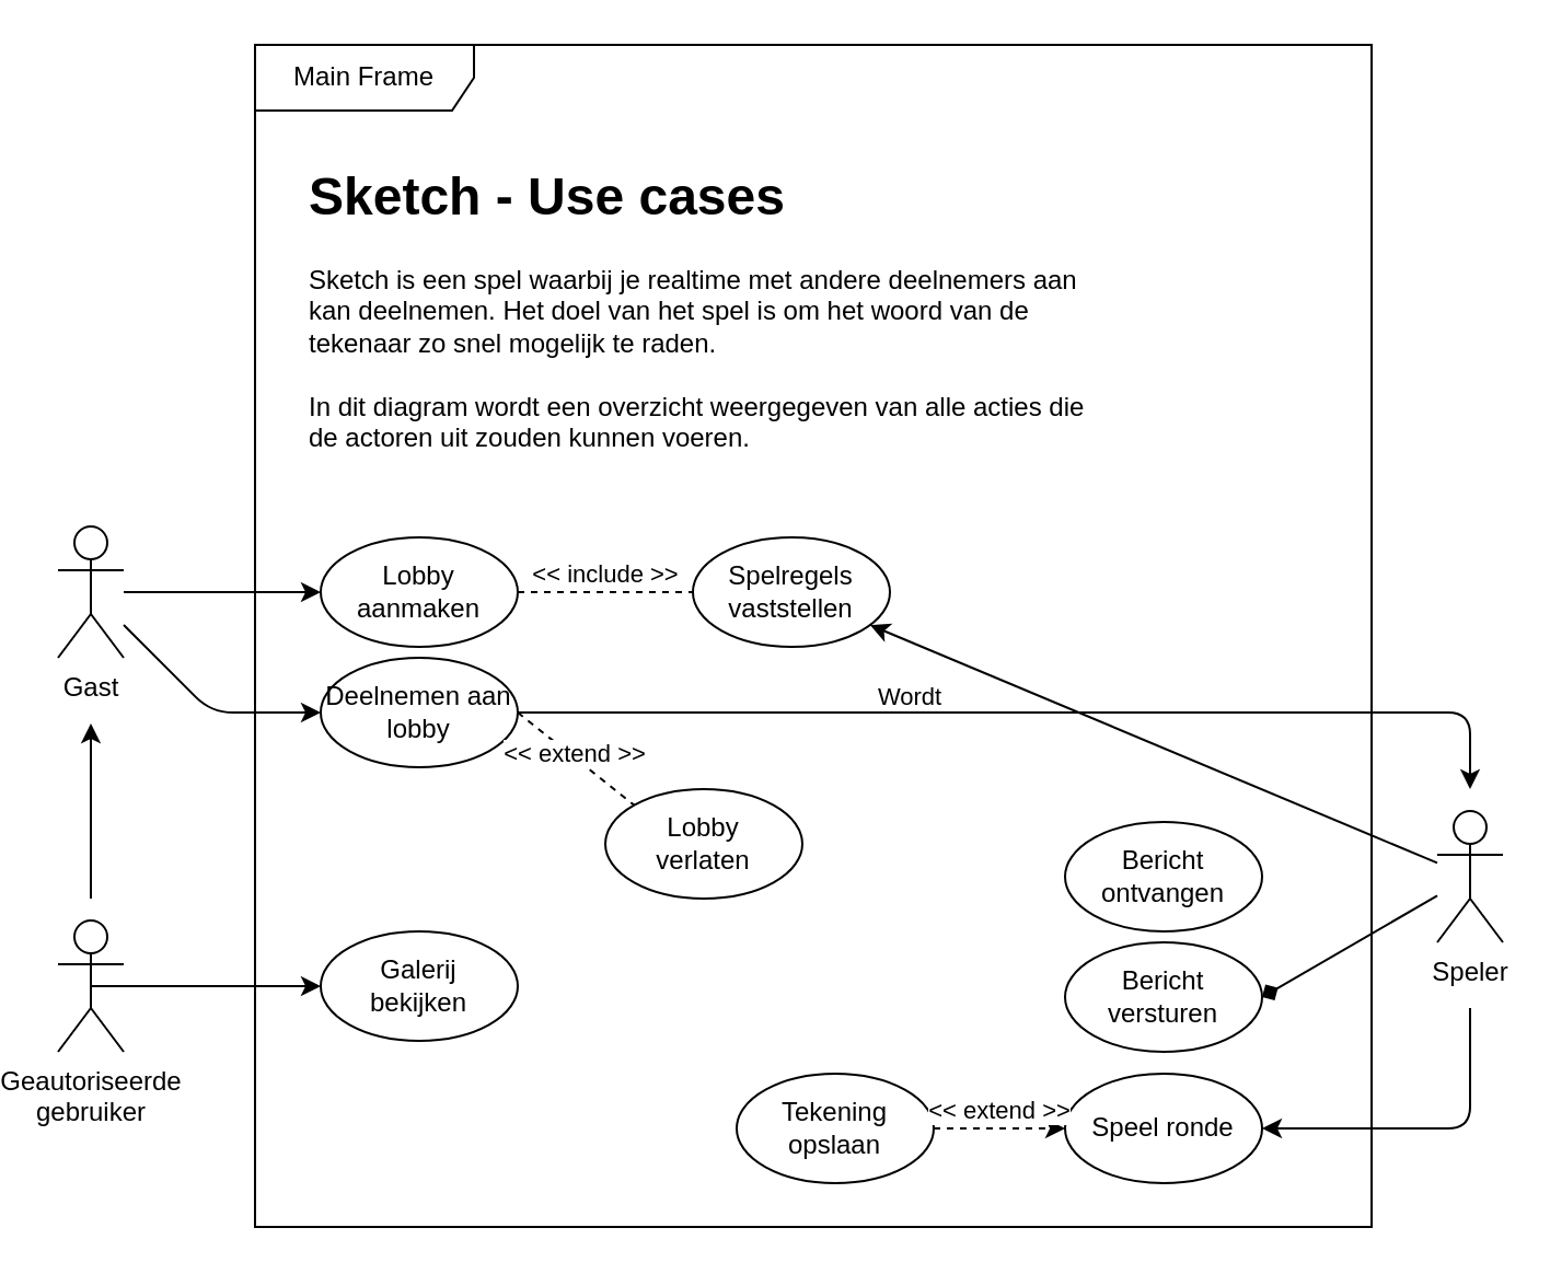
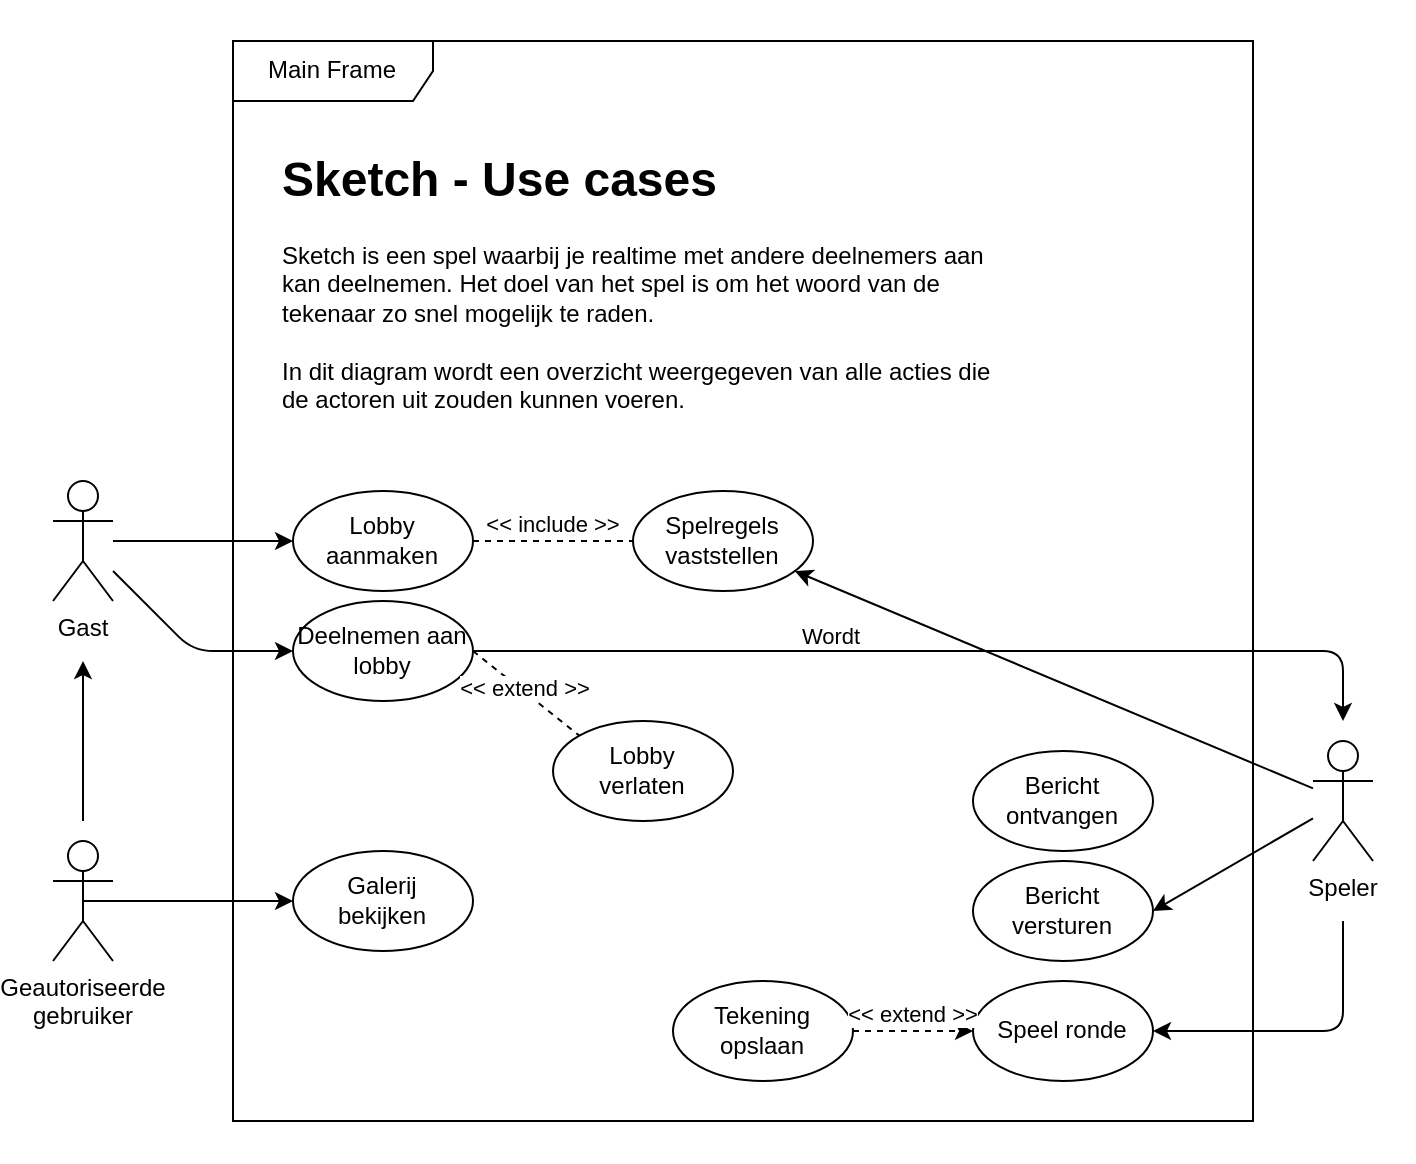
- <mxCell id="23" value="" style="endArrow=diamond;html=1;fontColor=#FFFFFF;entryX=1;entryY=0.5;entryDx=0;entryDy=0;" parent="1" source="21" target="12" edge="1"><mxGeometry width="50" height="50" relative="1" as="geometry"><mxPoint x="610" y="470" as="sourcePoint" /><mxPoint x="660" y="420" as="targetPoint" /></mxGeometry></mxCell>
+ <mxCell id="23" value="" style="endArrow=classic;html=1;fontColor=#FFFFFF;entryX=1;entryY=0.5;entryDx=0;entryDy=0;" parent="1" source="21" target="12" edge="1"><mxGeometry width="50" height="50" relative="1" as="geometry"><mxPoint x="610" y="470" as="sourcePoint" /><mxPoint x="660" y="420" as="targetPoint" /></mxGeometry></mxCell>
